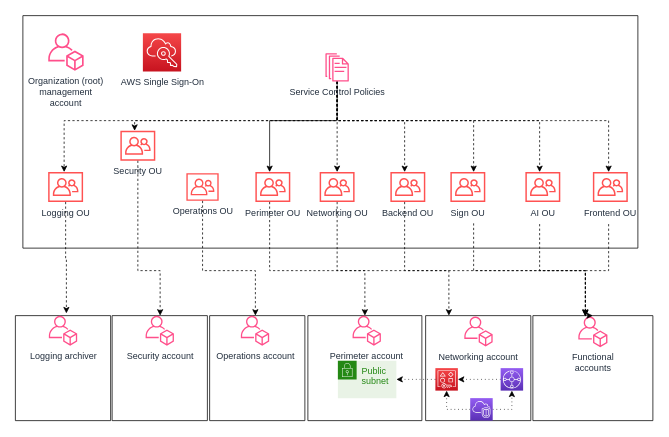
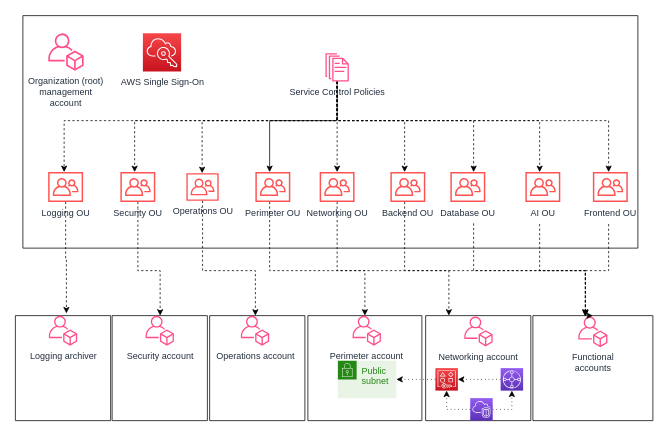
- <mxCell id="8" value="Security OU" style="sketch=0;outlineConnect=0;fontColor=#232F3E;gradientColor=none;fillColor=#FF5252;strokeColor=none;dashed=0;verticalLabelPosition=bottom;verticalAlign=top;align=center;html=1;fontSize=12;fontStyle=0;aspect=fixed;pointerEvents=1;shape=mxgraph.aws4.organizations_organizational_unit;" parent="2" vertex="1"><mxGeometry x="130" y="153.5" width="46.57" height="40" as="geometry" /></mxCell>
+ <mxCell id="8" value="Security OU" style="sketch=0;outlineConnect=0;fontColor=#232F3E;gradientColor=none;fillColor=#FF5252;strokeColor=none;dashed=0;verticalLabelPosition=bottom;verticalAlign=top;align=center;html=1;fontSize=12;fontStyle=0;aspect=fixed;pointerEvents=1;shape=mxgraph.aws4.organizations_organizational_unit;" parent="2" vertex="1"><mxGeometry x="130" y="208.5" width="46.57" height="40" as="geometry" /></mxCell>
+ <mxCell id="17" style="edgeStyle=orthogonalEdgeStyle;rounded=0;orthogonalLoop=1;jettySize=auto;html=1;dashed=1;strokeColor=default;labelBackgroundColor=default;fontColor=default;" parent="2" source="23" target="6" edge="1"><mxGeometry relative="1" as="geometry"><Array as="points"><mxPoint x="419" y="140" /><mxPoint x="239" y="140" /></Array></mxGeometry></mxCell>
- <mxCell id="7" value="Sign OU" style="sketch=0;outlineConnect=0;fontColor=#232F3E;gradientColor=none;fillColor=#FF5252;strokeColor=none;dashed=0;verticalLabelPosition=bottom;verticalAlign=top;align=center;html=1;fontSize=12;fontStyle=0;aspect=fixed;pointerEvents=1;shape=mxgraph.aws4.organizations_organizational_unit;" parent="2" vertex="1"><mxGeometry x="570" y="208.5" width="46.57" height="40" as="geometry" /></mxCell>
+ <mxCell id="7" value="Database OU" style="sketch=0;outlineConnect=0;fontColor=#232F3E;gradientColor=none;fillColor=#FF5252;strokeColor=none;dashed=0;verticalLabelPosition=bottom;verticalAlign=top;align=center;html=1;fontSize=12;fontStyle=0;aspect=fixed;pointerEvents=1;shape=mxgraph.aws4.organizations_organizational_unit;" parent="2" vertex="1"><mxGeometry x="570" y="208.5" width="46.57" height="40" as="geometry" /></mxCell>
